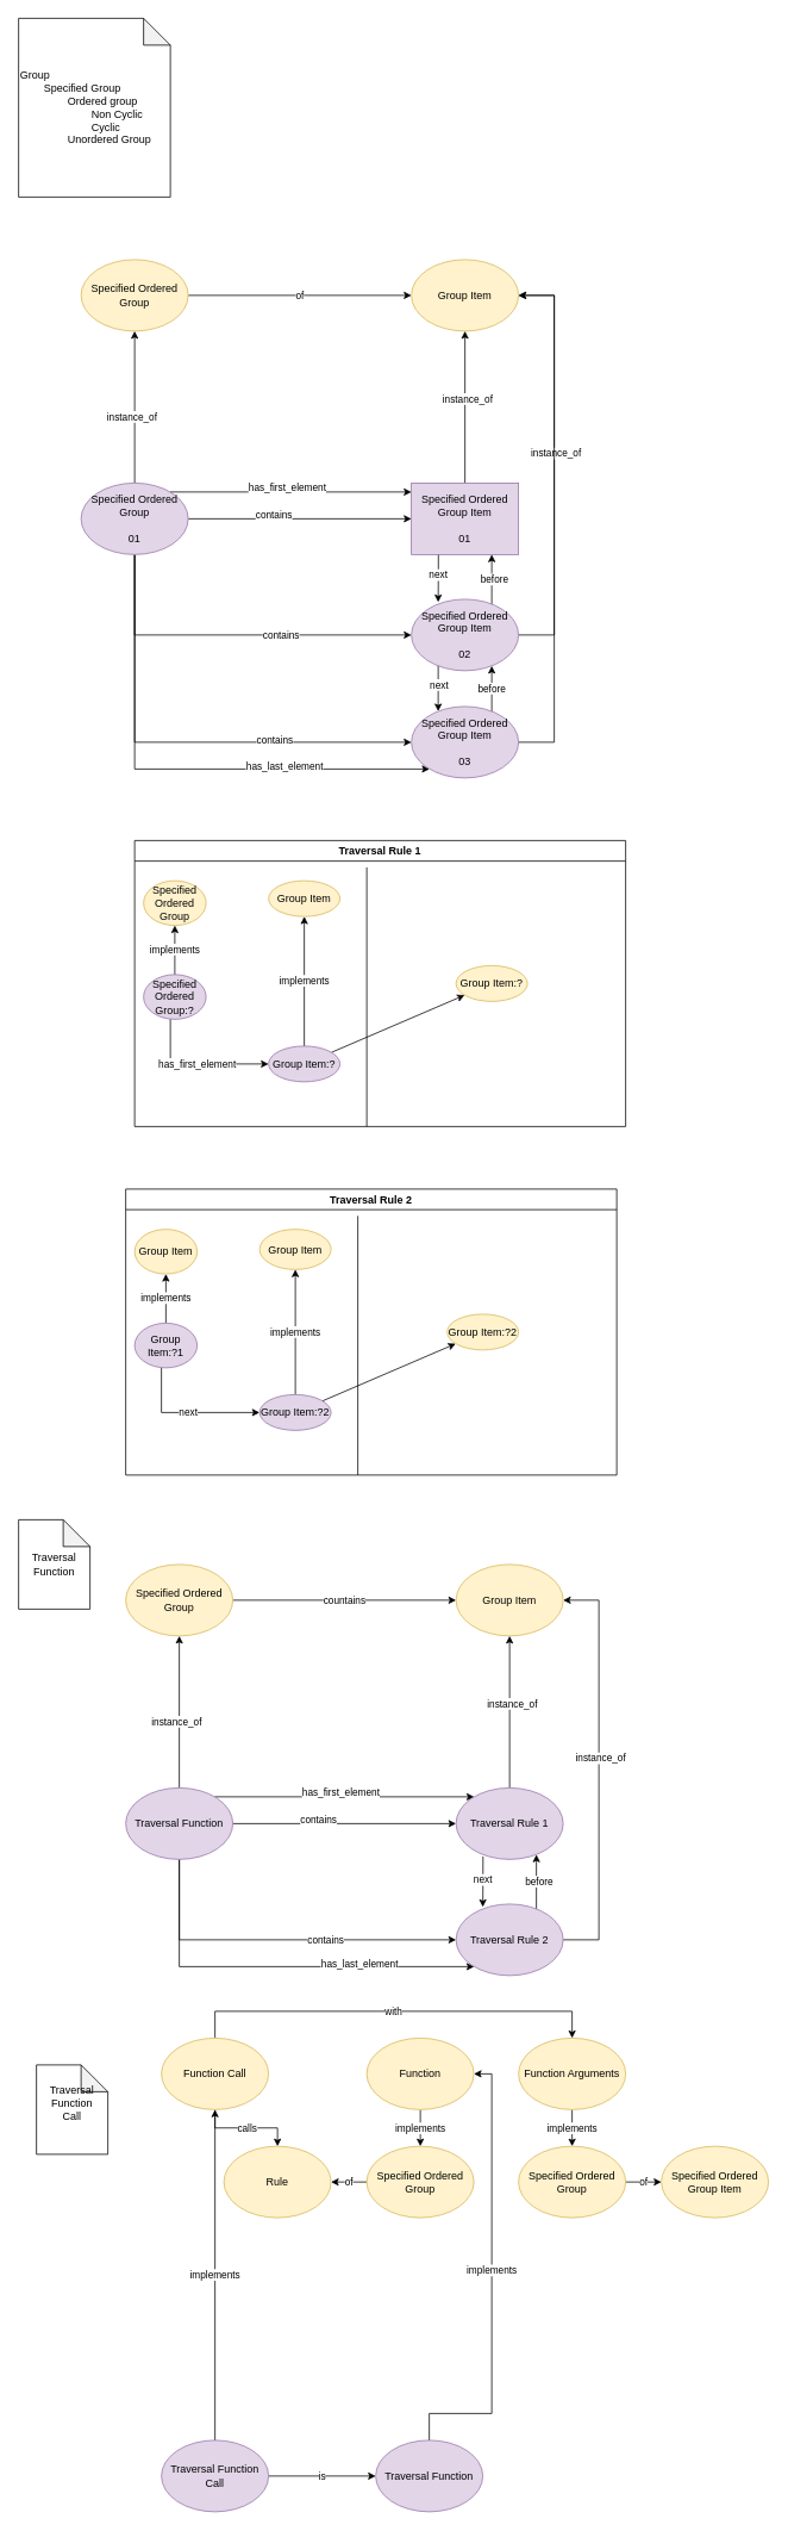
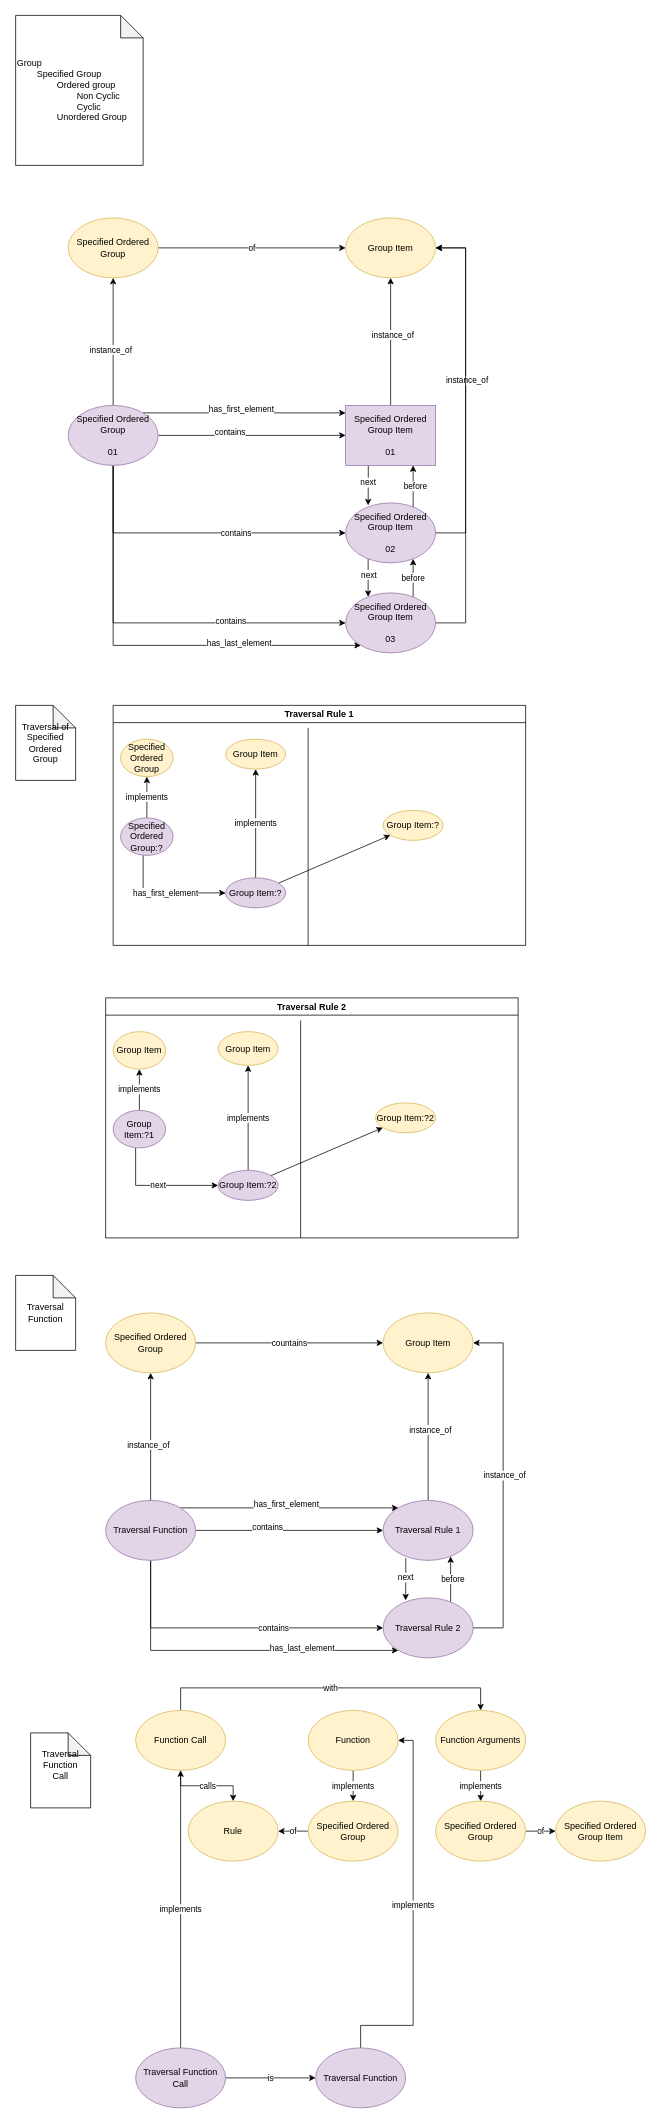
+ <mxCell id="34" value="Traversal of Specified Ordered Group" style="shape=note;whiteSpace=wrap;html=1;backgroundOutline=1;darkOpacity=0.05;" vertex="1" parent="1"><mxGeometry x="20" y="940" width="80" height="100" as="geometry" /></mxCell>
